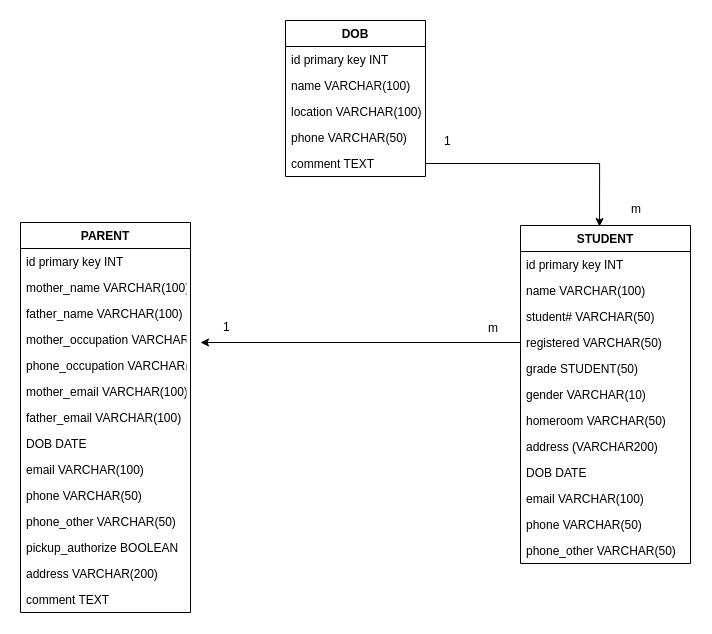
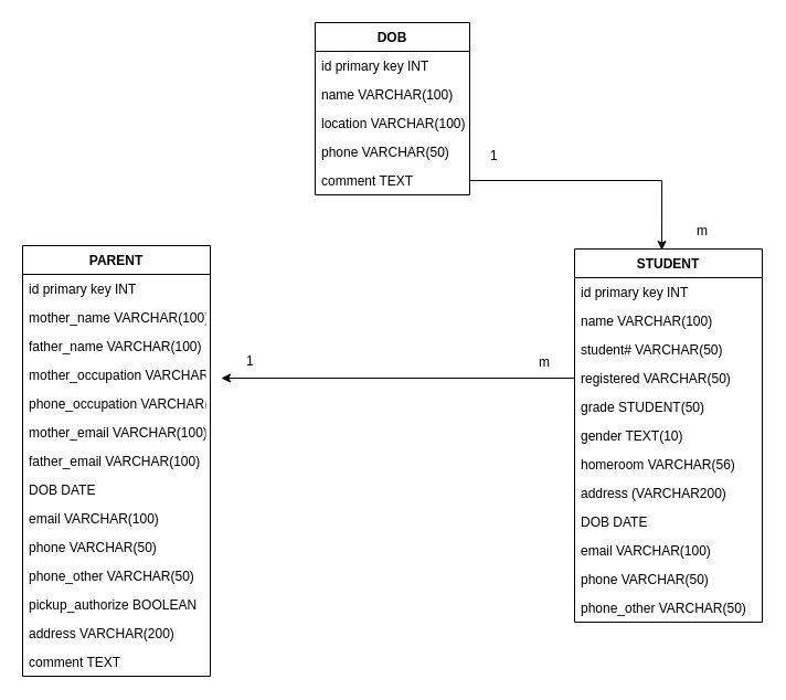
- <mxCell id="14" value="gender VARCHAR(10)" style="text;strokeColor=none;fillColor=none;align=left;verticalAlign=top;spacingLeft=4;spacingRight=4;overflow=hidden;rotatable=0;points=[[0,0.5],[1,0.5]];portConstraint=eastwest;" vertex="1" parent="8"><mxGeometry y="156" width="170" height="26" as="geometry" /></mxCell>
+ <mxCell id="14" value="gender TEXT(10)" style="text;strokeColor=none;fillColor=none;align=left;verticalAlign=top;spacingLeft=4;spacingRight=4;overflow=hidden;rotatable=0;points=[[0,0.5],[1,0.5]];portConstraint=eastwest;" vertex="1" parent="8"><mxGeometry y="156" width="170" height="26" as="geometry" /></mxCell>
- <mxCell id="15" value="homeroom VARCHAR(50)" style="text;strokeColor=none;fillColor=none;align=left;verticalAlign=top;spacingLeft=4;spacingRight=4;overflow=hidden;rotatable=0;points=[[0,0.5],[1,0.5]];portConstraint=eastwest;" vertex="1" parent="8"><mxGeometry y="182" width="170" height="26" as="geometry" /></mxCell>
+ <mxCell id="15" value="homeroom VARCHAR(56)" style="text;strokeColor=none;fillColor=none;align=left;verticalAlign=top;spacingLeft=4;spacingRight=4;overflow=hidden;rotatable=0;points=[[0,0.5],[1,0.5]];portConstraint=eastwest;" vertex="1" parent="8"><mxGeometry y="182" width="170" height="26" as="geometry" /></mxCell>
